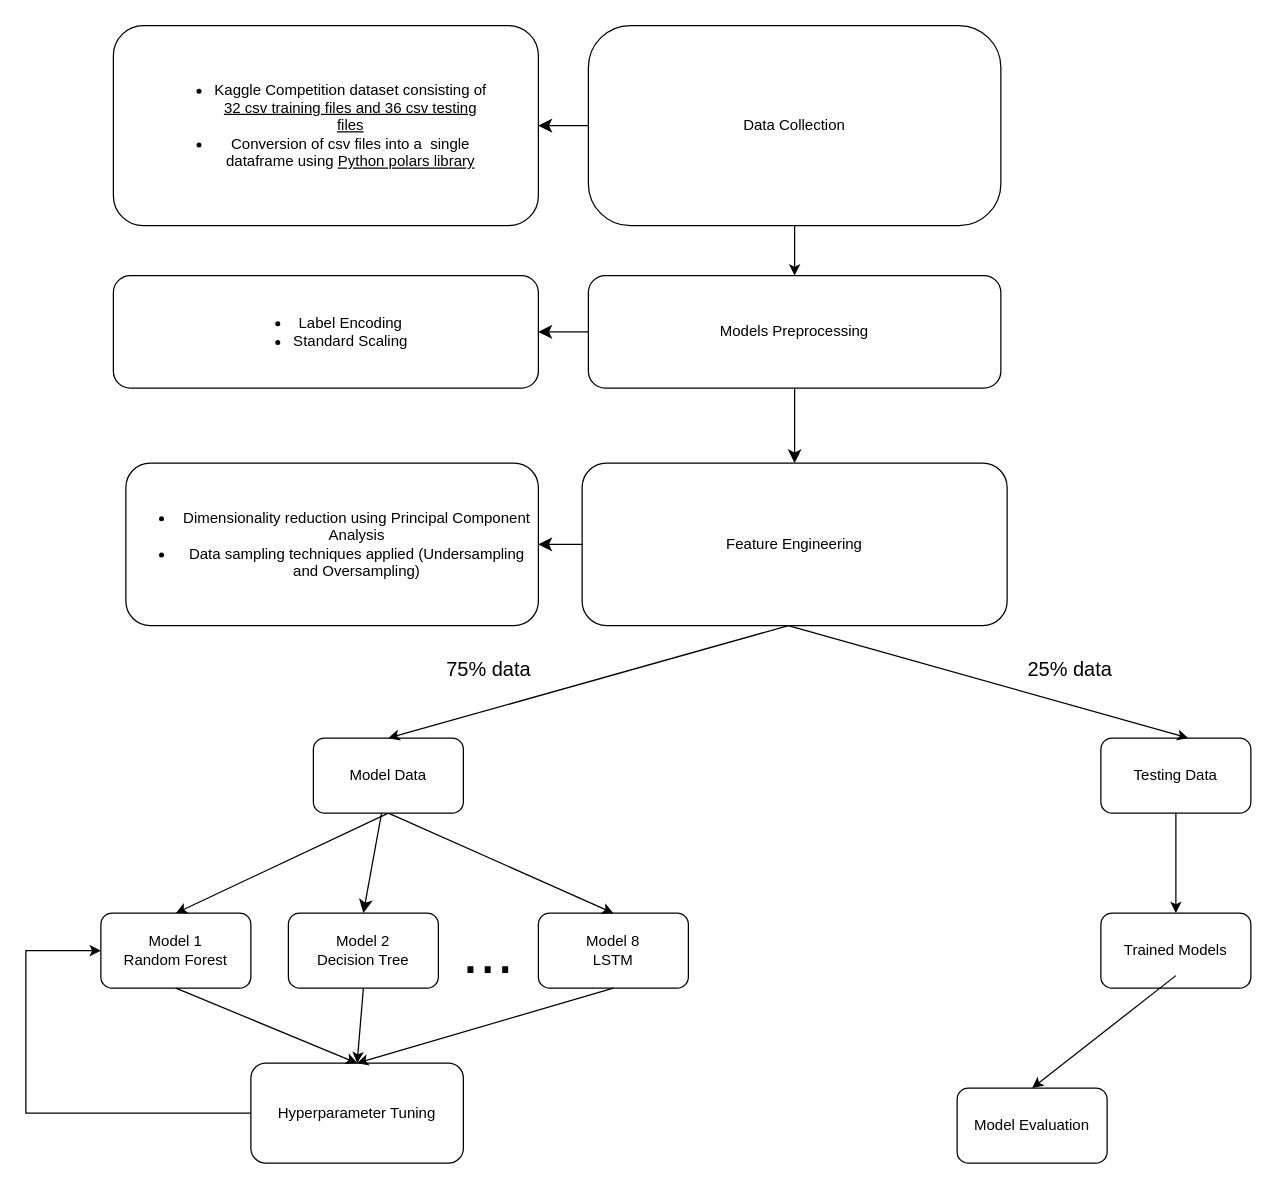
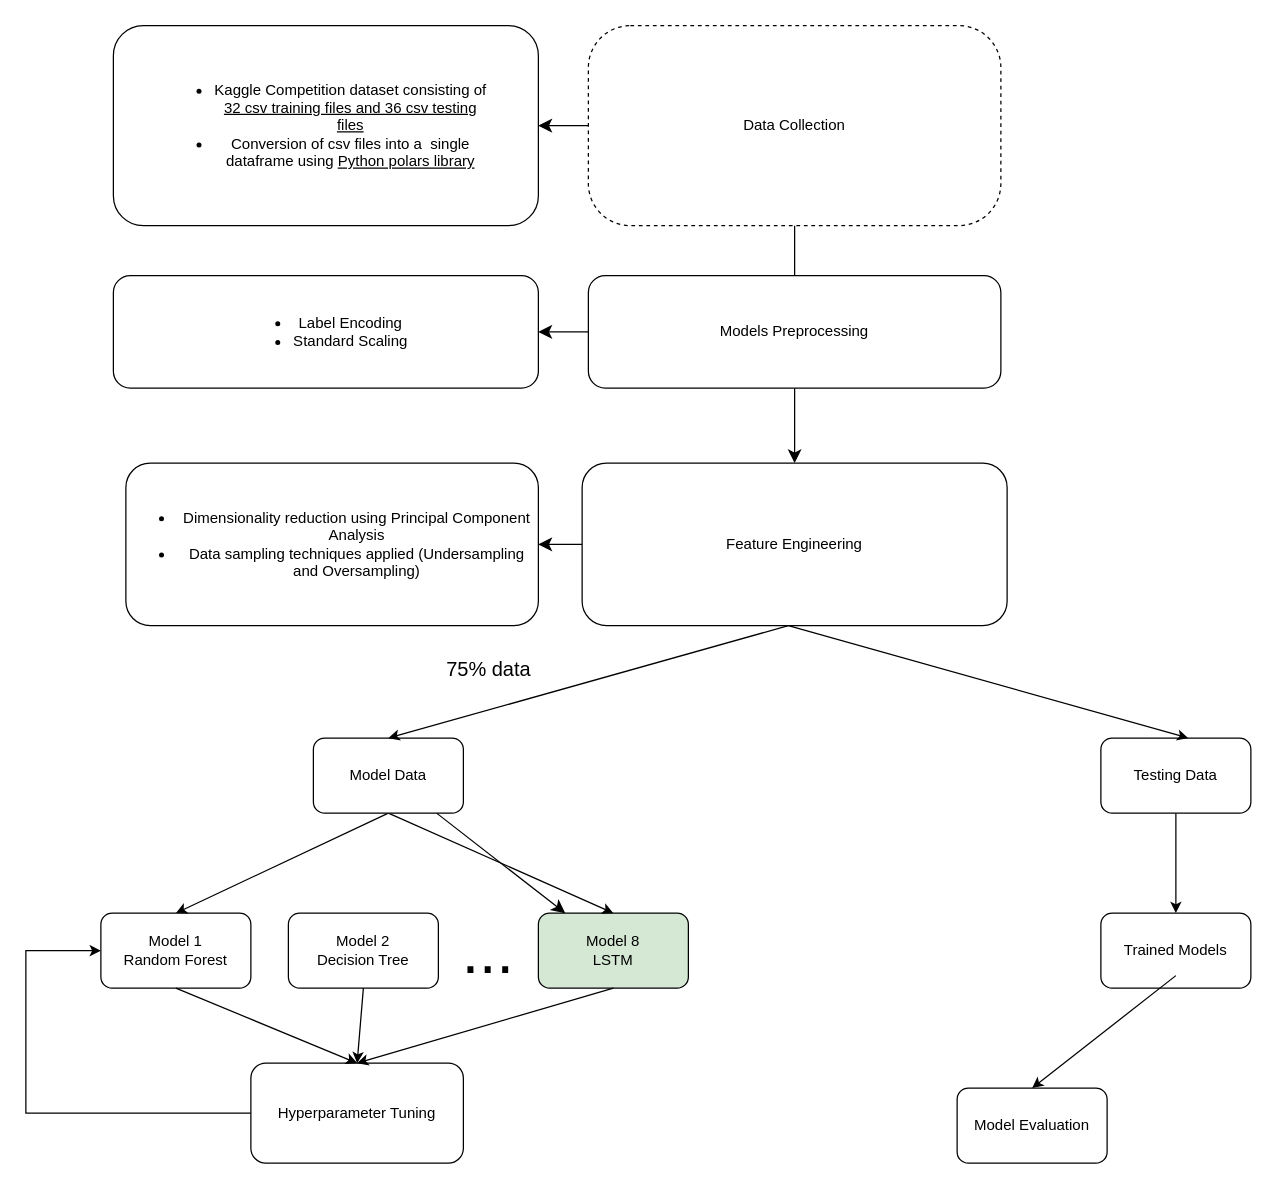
- <mxCell id="3" value="&lt;div&gt;Data Collection&lt;/div&gt;" style="rounded=1;whiteSpace=wrap;html=1;arcSize=21;" parent="1" vertex="1"><mxGeometry x="470" y="20" width="330" height="160" as="geometry" /></mxCell>
+ <mxCell id="3" value="&lt;div&gt;Data Collection&lt;/div&gt;" style="rounded=1;whiteSpace=wrap;html=1;arcSize=21;dashed=1;" parent="1" vertex="1"><mxGeometry x="470" y="20" width="330" height="160" as="geometry" /></mxCell>
- <mxCell id="25" value="" style="endArrow=classic;html=1;rounded=0;exitX=0.5;exitY=1;exitDx=0;exitDy=0;" edge="1" parent="1" source="3" target="28"><mxGeometry width="50" height="50" relative="1" as="geometry"><mxPoint x="900" y="280" as="sourcePoint" /><mxPoint x="900" y="370" as="targetPoint" /><Array as="points" /></mxGeometry></mxCell>
+ <mxCell id="25" value="" style="endArrow=none;html=1;rounded=0;exitX=0.5;exitY=1;exitDx=0;exitDy=0;" edge="1" parent="1" source="3" target="28"><mxGeometry width="50" height="50" relative="1" as="geometry"><mxPoint x="900" y="280" as="sourcePoint" /><mxPoint x="900" y="370" as="targetPoint" /><Array as="points" /></mxGeometry></mxCell>
- <mxCell id="30" value="&lt;div&gt;25% data&lt;/div&gt;" style="text;html=1;align=center;verticalAlign=middle;resizable=0;points=[];autosize=1;strokeColor=none;fillColor=none;fontSize=16;" vertex="1" parent="1"><mxGeometry x="810" y="520" width="90" height="30" as="geometry" /></mxCell>
- <mxCell id="31" style="edgeStyle=none;curved=1;rounded=0;orthogonalLoop=1;jettySize=auto;html=1;fontSize=12;startSize=8;endSize=8;entryX=0.5;entryY=0;entryDx=0;entryDy=0;" edge="1" parent="1" source="14" target="7"><mxGeometry relative="1" as="geometry"><mxPoint x="300" y="770" as="targetPoint" /></mxGeometry></mxCell>
+ <mxCell id="31" style="edgeStyle=none;curved=1;rounded=0;orthogonalLoop=1;jettySize=auto;html=1;fontSize=12;startSize=8;endSize=8;" edge="1" parent="1" source="14" target="9"><mxGeometry relative="1" as="geometry"><mxPoint x="300" y="770" as="targetPoint" /></mxGeometry></mxCell>
- <mxCell id="9" value="&lt;div&gt;Model 8&lt;/div&gt;&lt;div&gt;LSTM&lt;br&gt;&lt;/div&gt;" style="rounded=1;whiteSpace=wrap;html=1;" parent="1" vertex="1"><mxGeometry x="430" y="730" width="120" height="60" as="geometry" /></mxCell>
+ <mxCell id="9" value="&lt;div&gt;Model 8&lt;/div&gt;&lt;div&gt;LSTM&lt;br&gt;&lt;/div&gt;" style="rounded=1;whiteSpace=wrap;html=1;fillColor=#d5e8d4;" parent="1" vertex="1"><mxGeometry x="430" y="730" width="120" height="60" as="geometry" /></mxCell>
